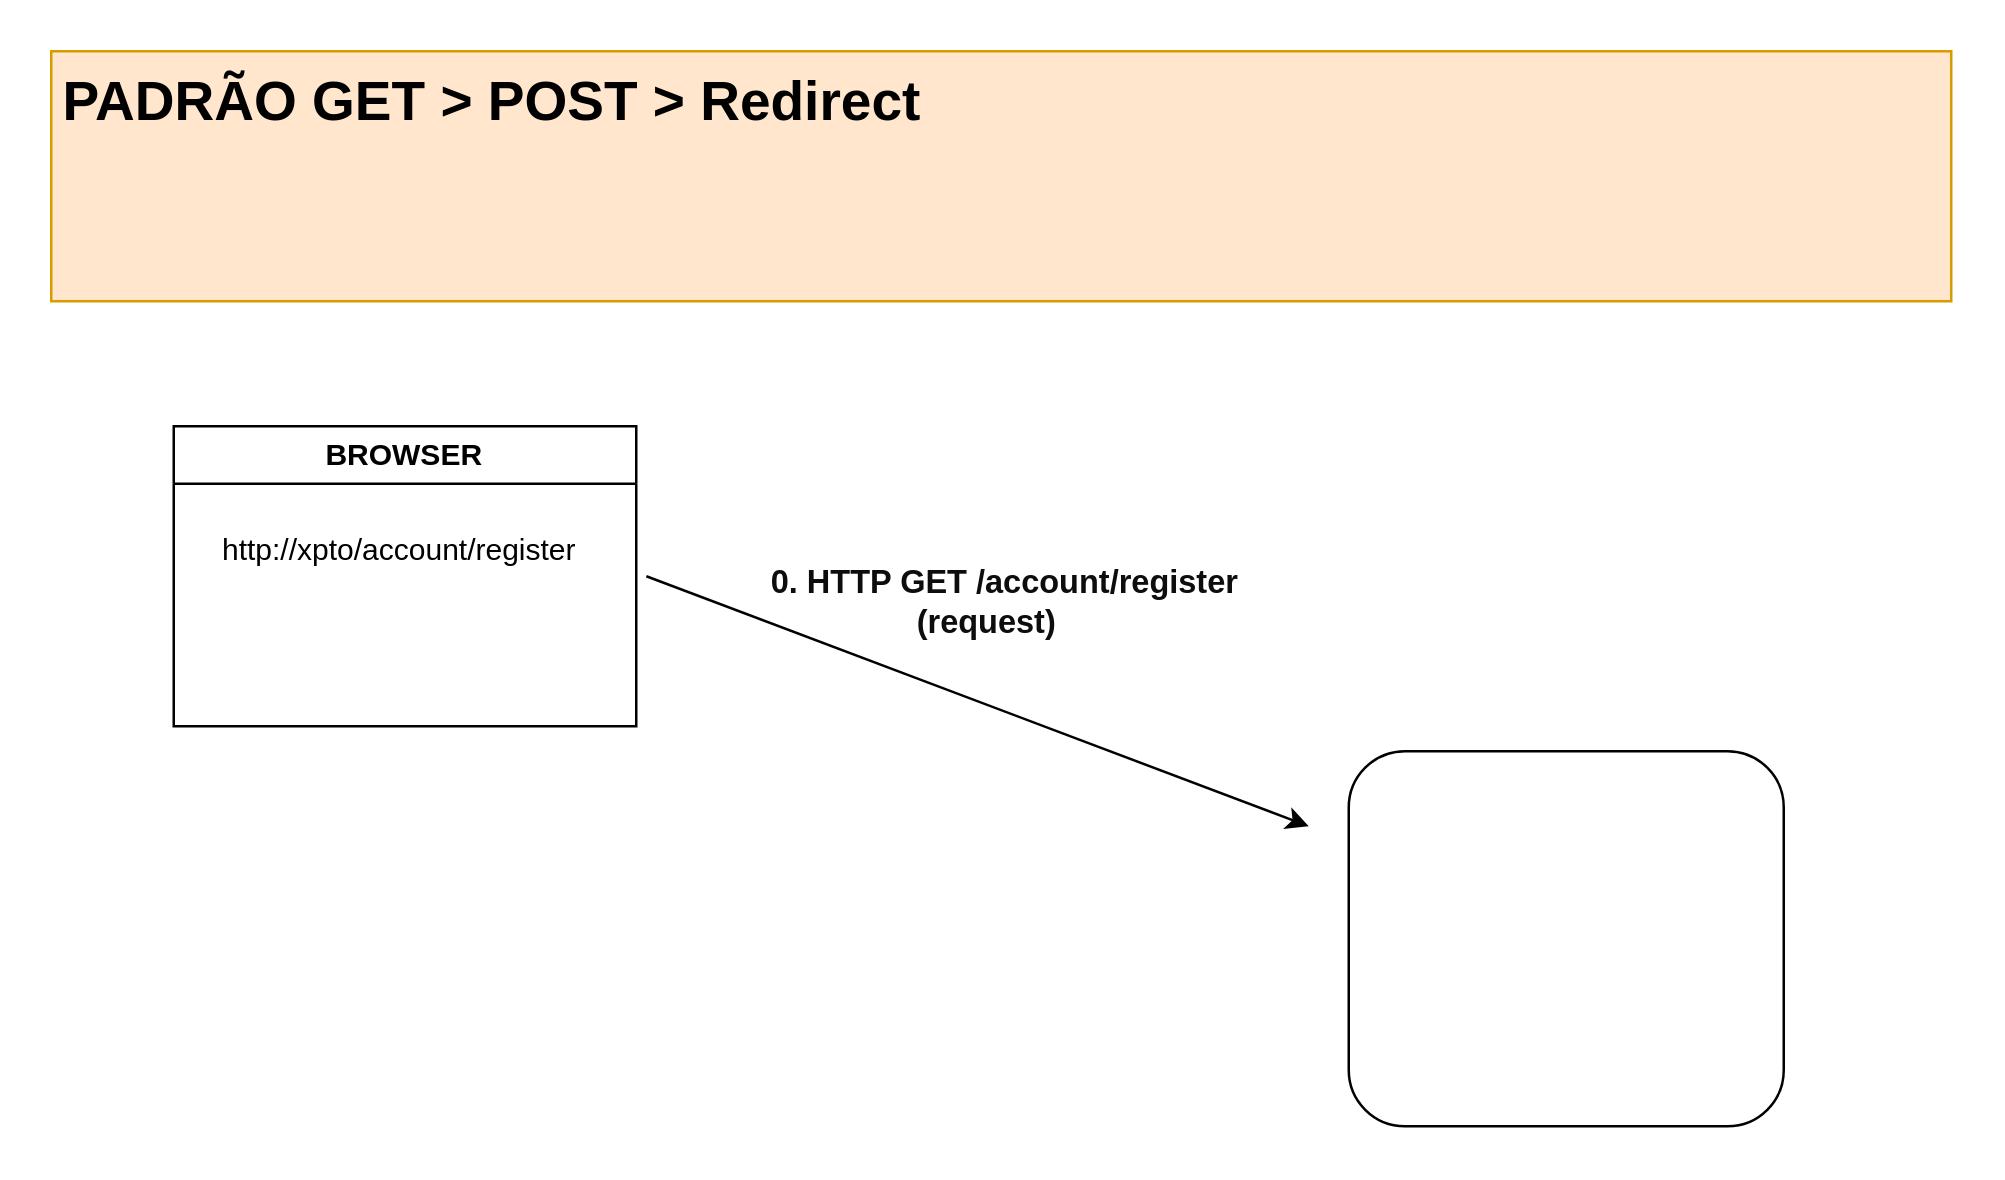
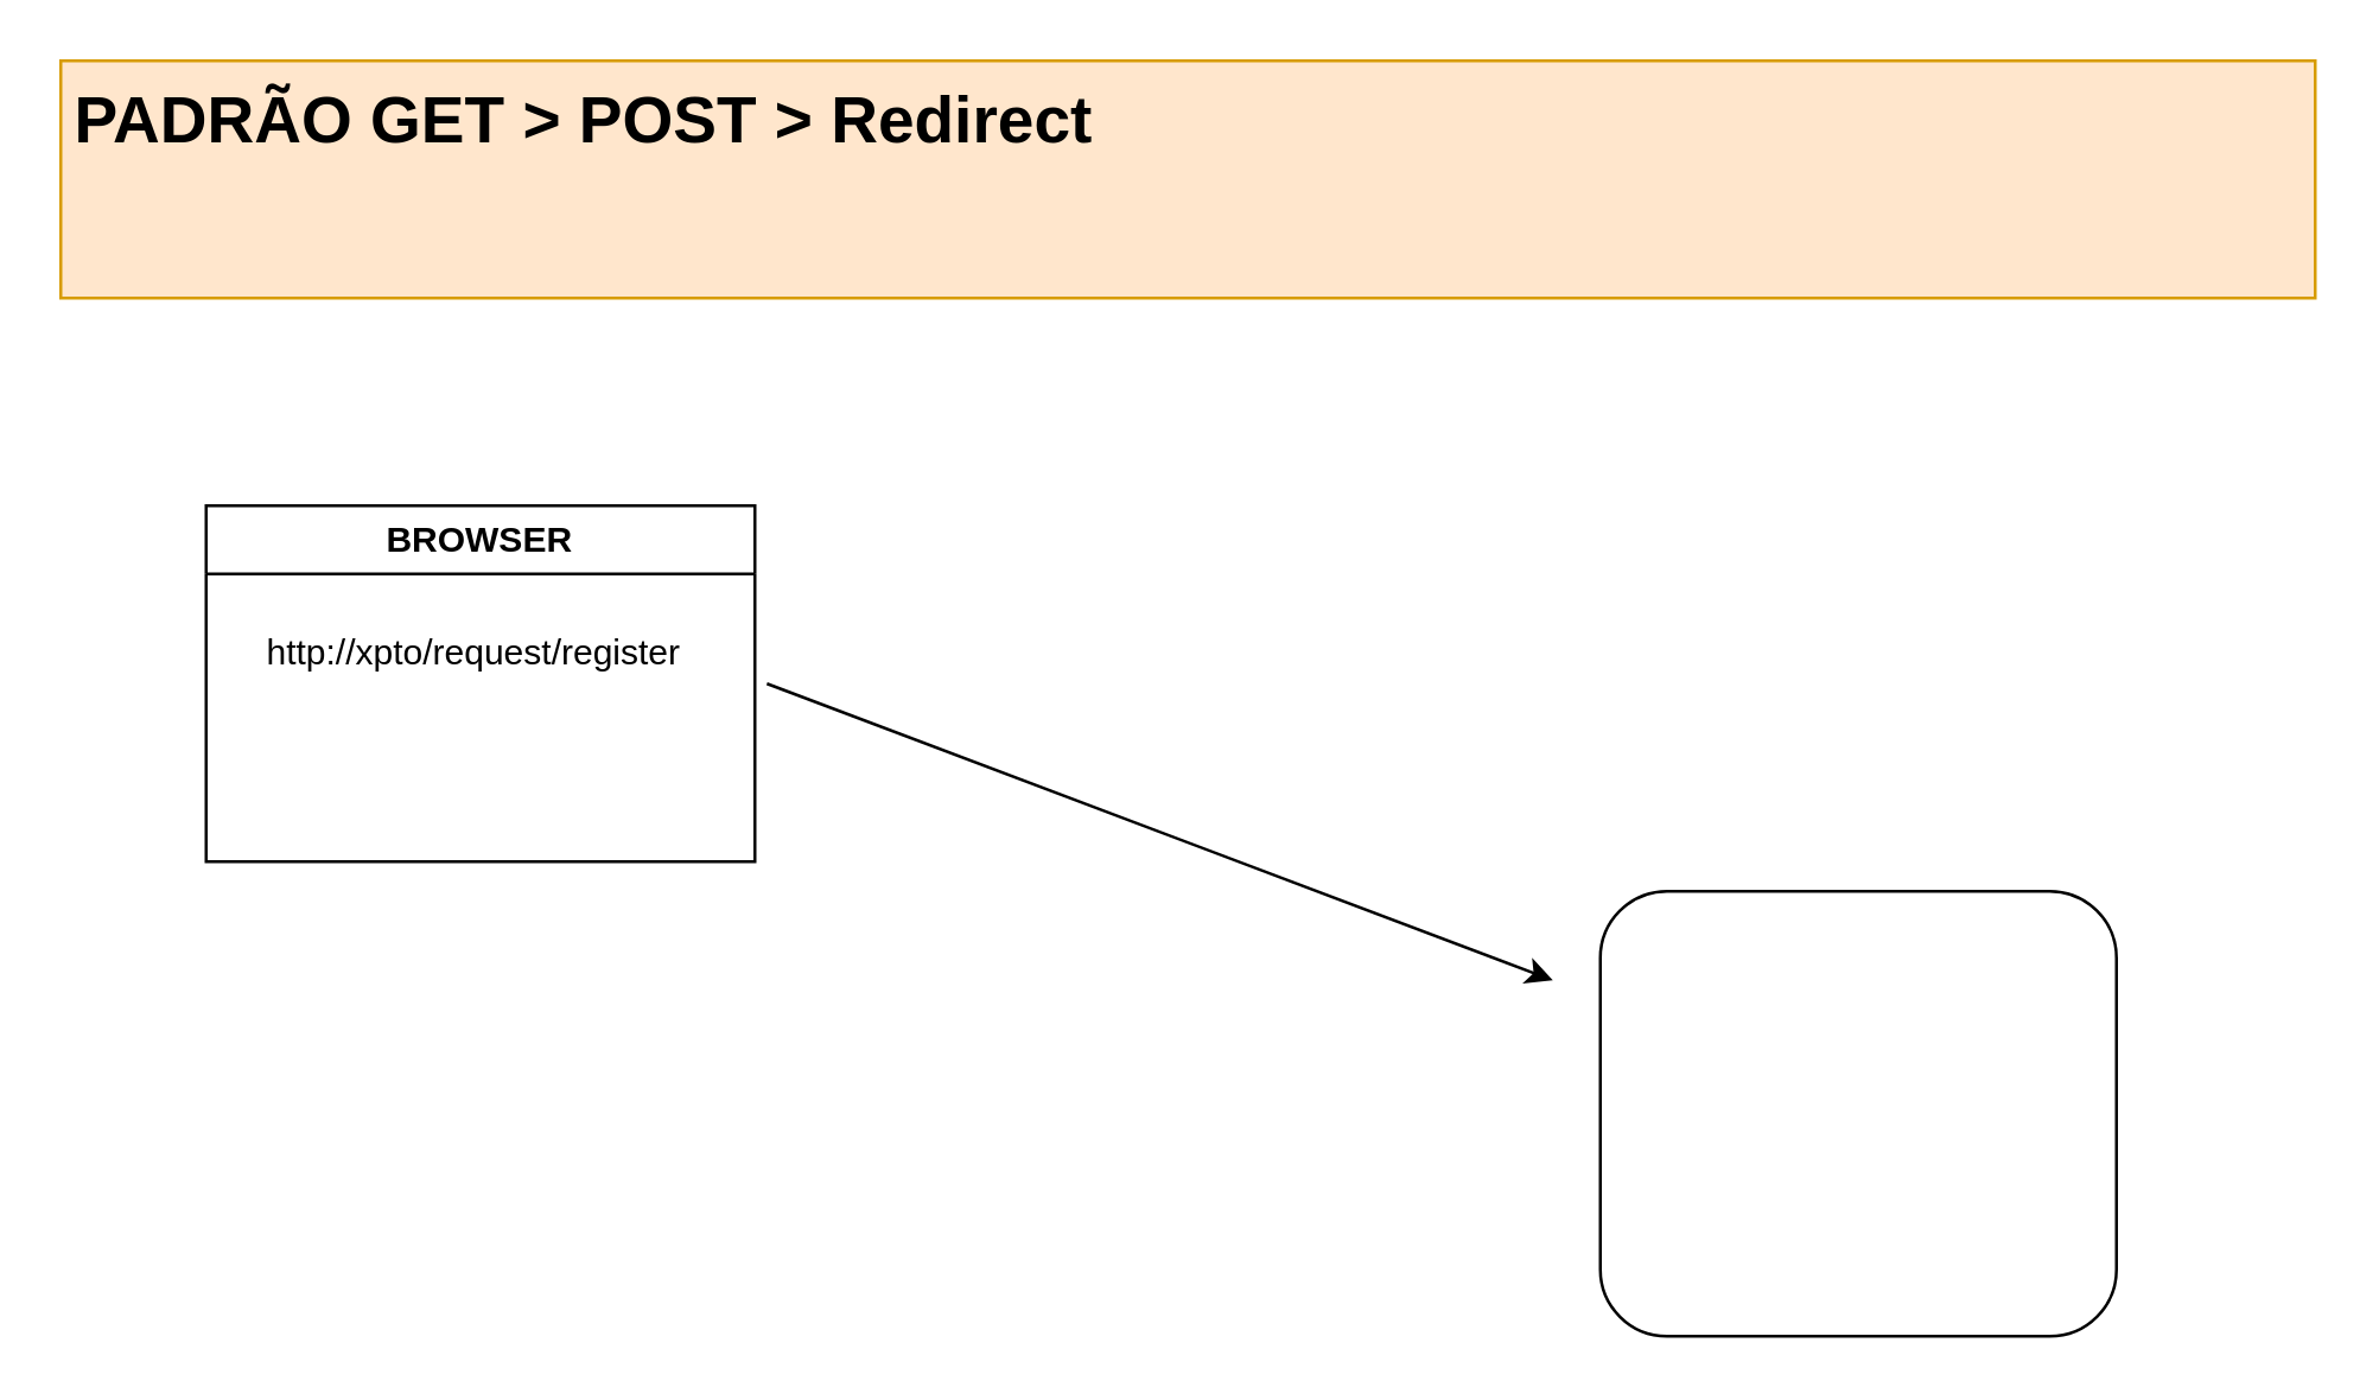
- <mxCell id="2" value="&lt;h1&gt;&lt;font style=&quot;font-size: 22px;&quot;&gt;PADRÃO GET &amp;gt; POST &amp;gt; Redirect&lt;/font&gt;&lt;/h1&gt;" style="text;html=1;strokeColor=#d79b00;fillColor=#ffe6cc;spacing=5;spacingTop=-20;whiteSpace=wrap;overflow=hidden;rounded=0;" vertex="1" parent="1"><mxGeometry x="20" y="20" width="760" height="100" as="geometry" /></mxCell>
+ <mxCell id="2" value="&lt;h1&gt;&lt;font style=&quot;font-size: 22px;&quot;&gt;PADRÃO GET &amp;gt; POST &amp;gt; Redirect&lt;/font&gt;&lt;/h1&gt;" style="text;html=1;strokeColor=#d79b00;fillColor=#ffe6cc;spacing=5;spacingTop=-20;whiteSpace=wrap;overflow=hidden;rounded=0;" vertex="1" parent="1"><mxGeometry x="20" y="20" width="760" height="80" as="geometry" /></mxCell>
- <mxCell id="7" value="http://xpto/account/register" style="text;html=1;align=center;verticalAlign=middle;resizable=0;points=[];autosize=1;strokeColor=none;fillColor=none;" vertex="1" parent="6"><mxGeometry x="10" y="35" width="160" height="30" as="geometry" /></mxCell>
+ <mxCell id="7" value="http://xpto/request/register" style="text;html=1;align=center;verticalAlign=middle;resizable=0;points=[];autosize=1;strokeColor=none;fillColor=none;" vertex="1" parent="6"><mxGeometry x="10" y="35" width="160" height="30" as="geometry" /></mxCell>
- <mxCell id="5" value="&amp;nbsp; &amp;nbsp; &amp;nbsp;0. HTTP GET /account/register&amp;nbsp; &lt;br&gt;(request)" style="text;html=1;align=center;verticalAlign=middle;resizable=0;points=[];autosize=1;strokeColor=none;fillColor=none;fontSize=13;fontColor=#0D0D0D;fontStyle=1" vertex="1" parent="1"><mxGeometry x="279" y="220" width="230" height="40" as="geometry" /></mxCell>
